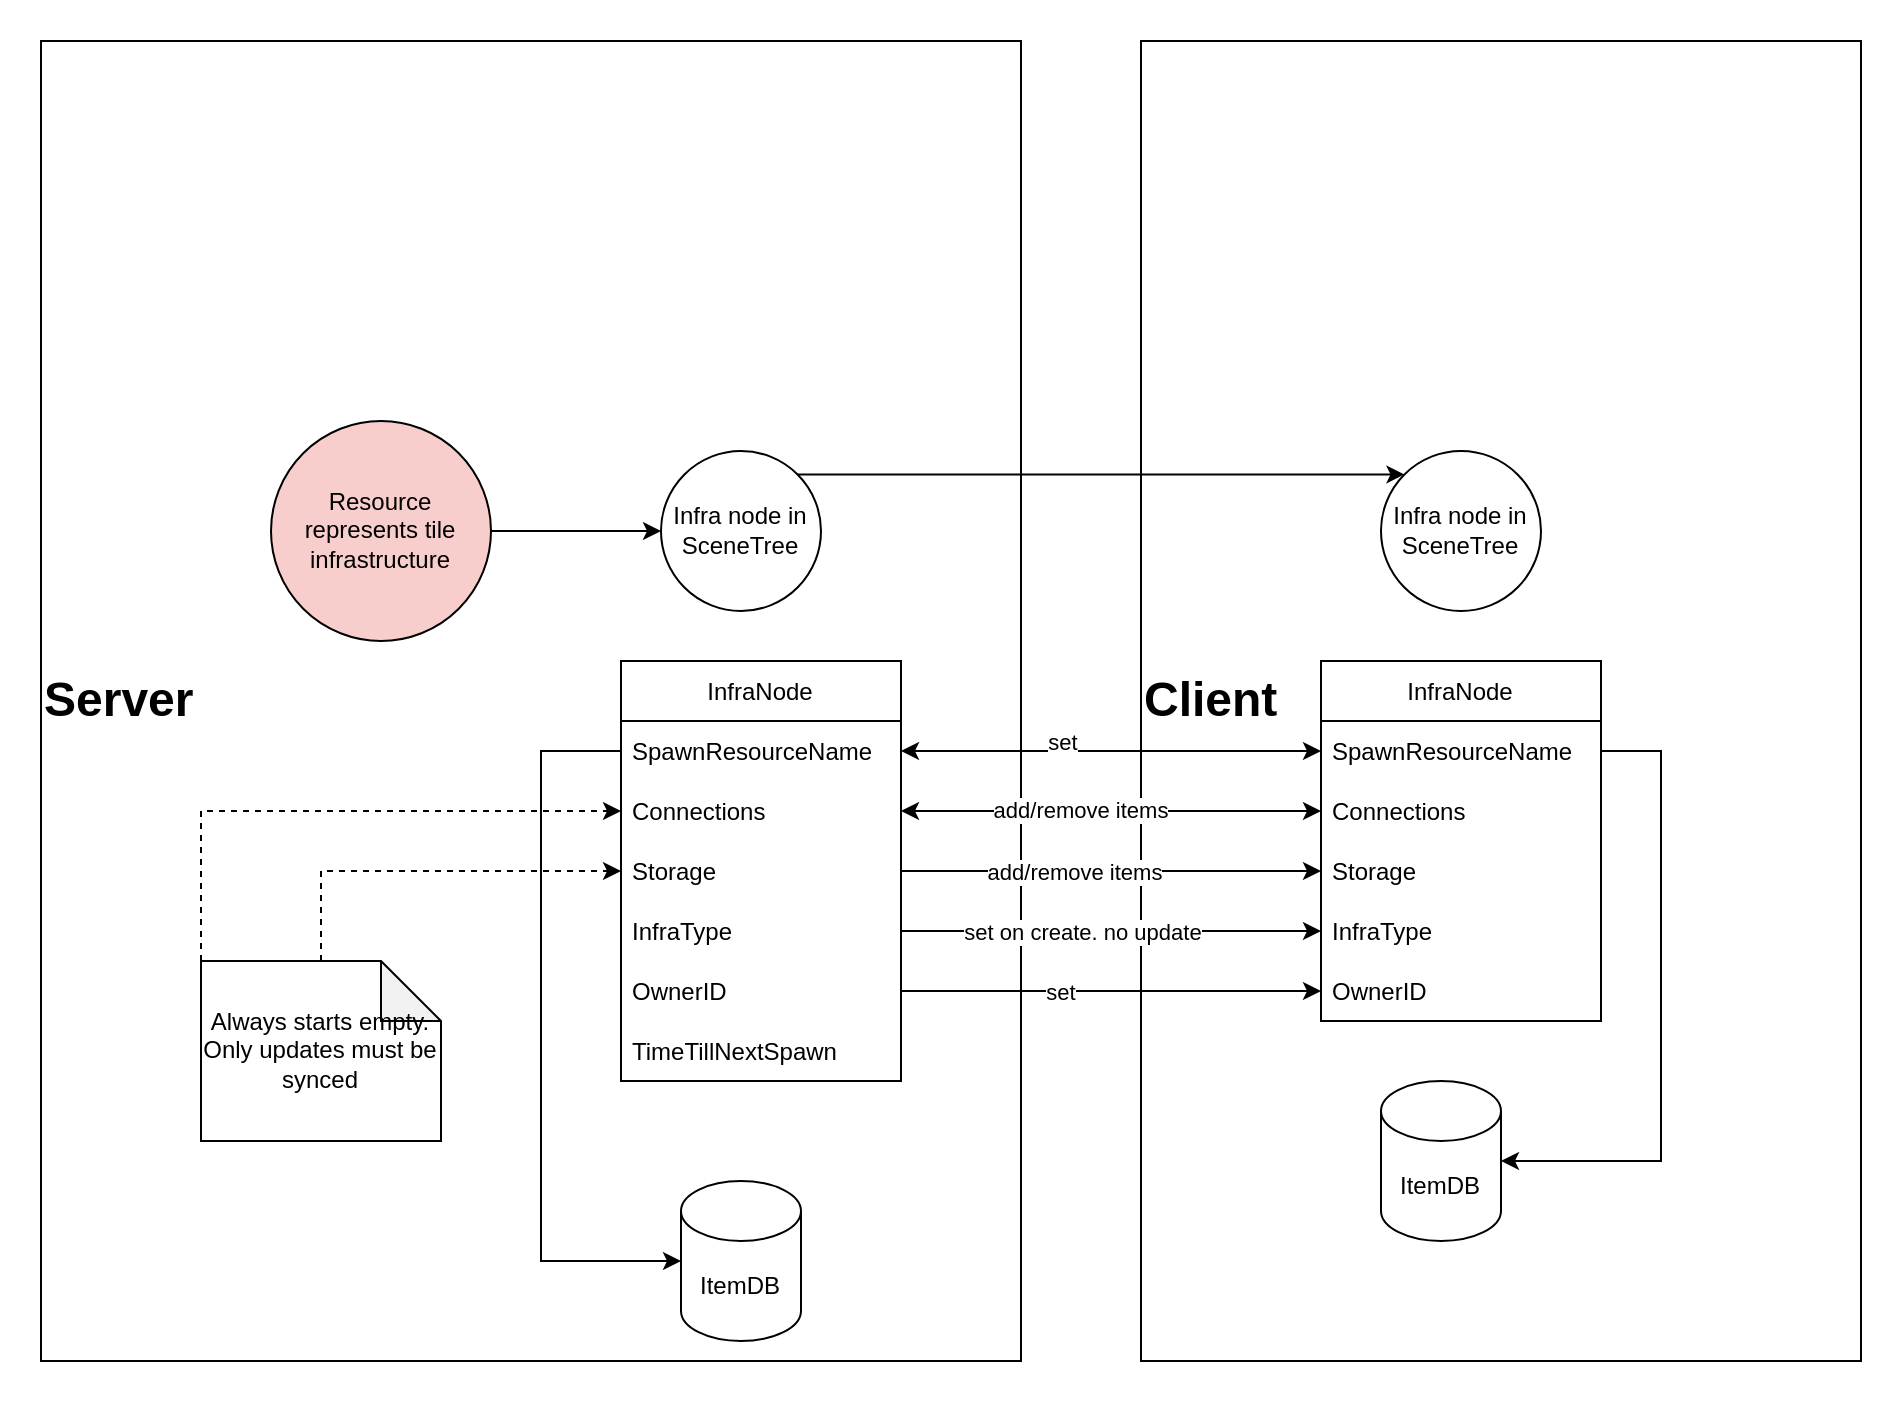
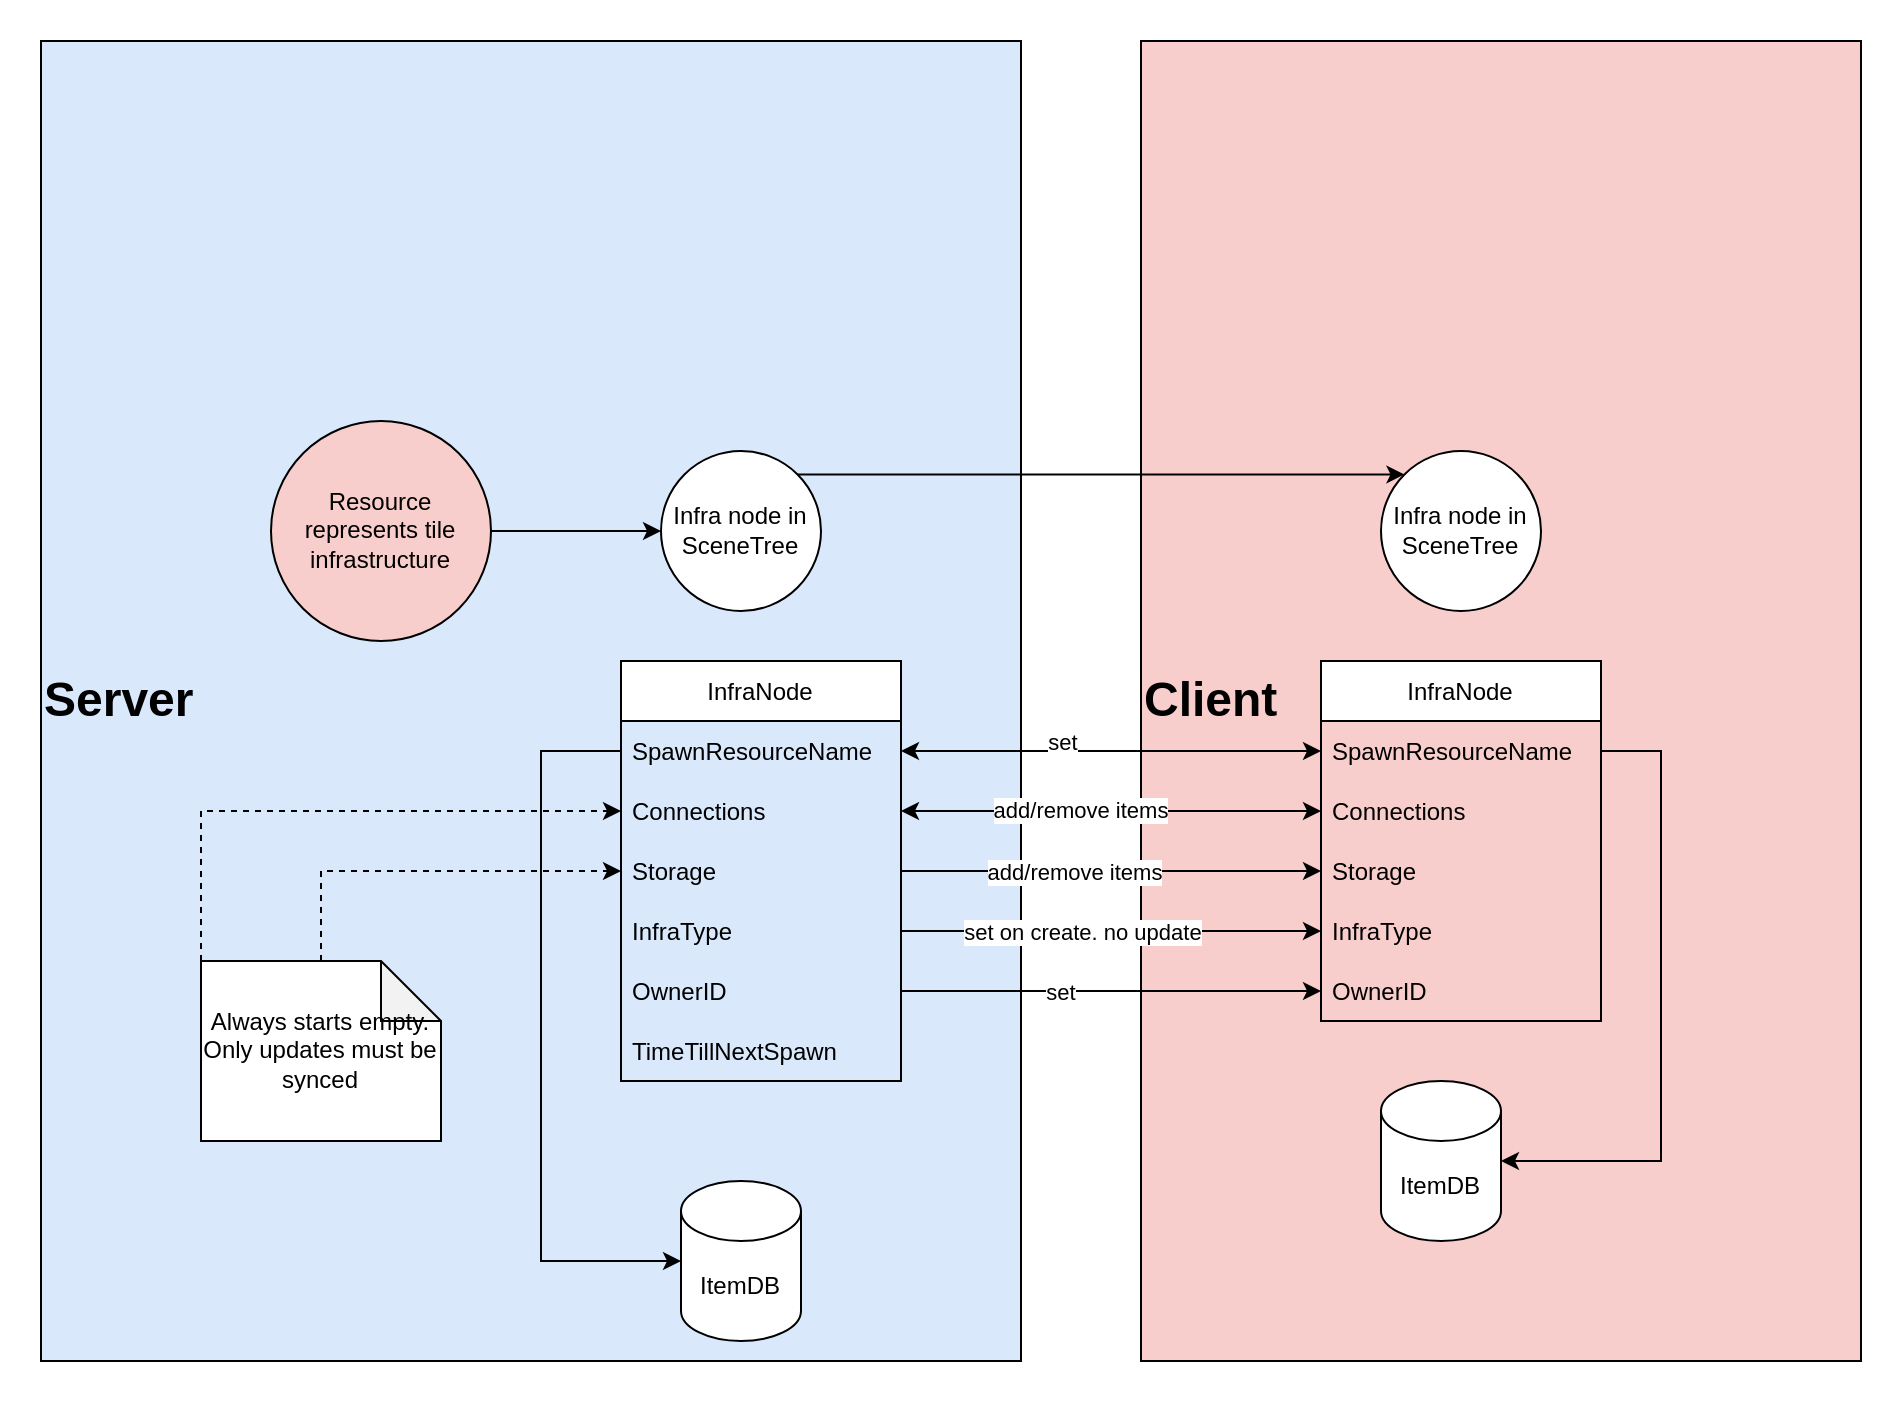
- <mxCell id="2" value="&lt;div align=&quot;left&quot;&gt;&lt;h1&gt;Server&lt;/h1&gt;&lt;/div&gt;" style="whiteSpace=wrap;html=1;align=left;" vertex="1" parent="1"><mxGeometry x="20" y="20" width="490" height="660" as="geometry" /></mxCell>
+ <mxCell id="2" value="&lt;div align=&quot;left&quot;&gt;&lt;h1&gt;Server&lt;/h1&gt;&lt;/div&gt;" style="whiteSpace=wrap;html=1;align=left;fillColor=#dae8fc;" vertex="1" parent="1"><mxGeometry x="20" y="20" width="490" height="660" as="geometry" /></mxCell>
- <mxCell id="3" value="&lt;div align=&quot;left&quot;&gt;&lt;h1&gt;Client&lt;/h1&gt;&lt;/div&gt;" style="rounded=0;whiteSpace=wrap;html=1;align=left;" vertex="1" parent="1"><mxGeometry x="570" y="20" width="360" height="660" as="geometry" /></mxCell>
+ <mxCell id="3" value="&lt;div align=&quot;left&quot;&gt;&lt;h1&gt;Client&lt;/h1&gt;&lt;/div&gt;" style="rounded=0;whiteSpace=wrap;html=1;align=left;fillColor=#f8cecc;" vertex="1" parent="1"><mxGeometry x="570" y="20" width="360" height="660" as="geometry" /></mxCell>
